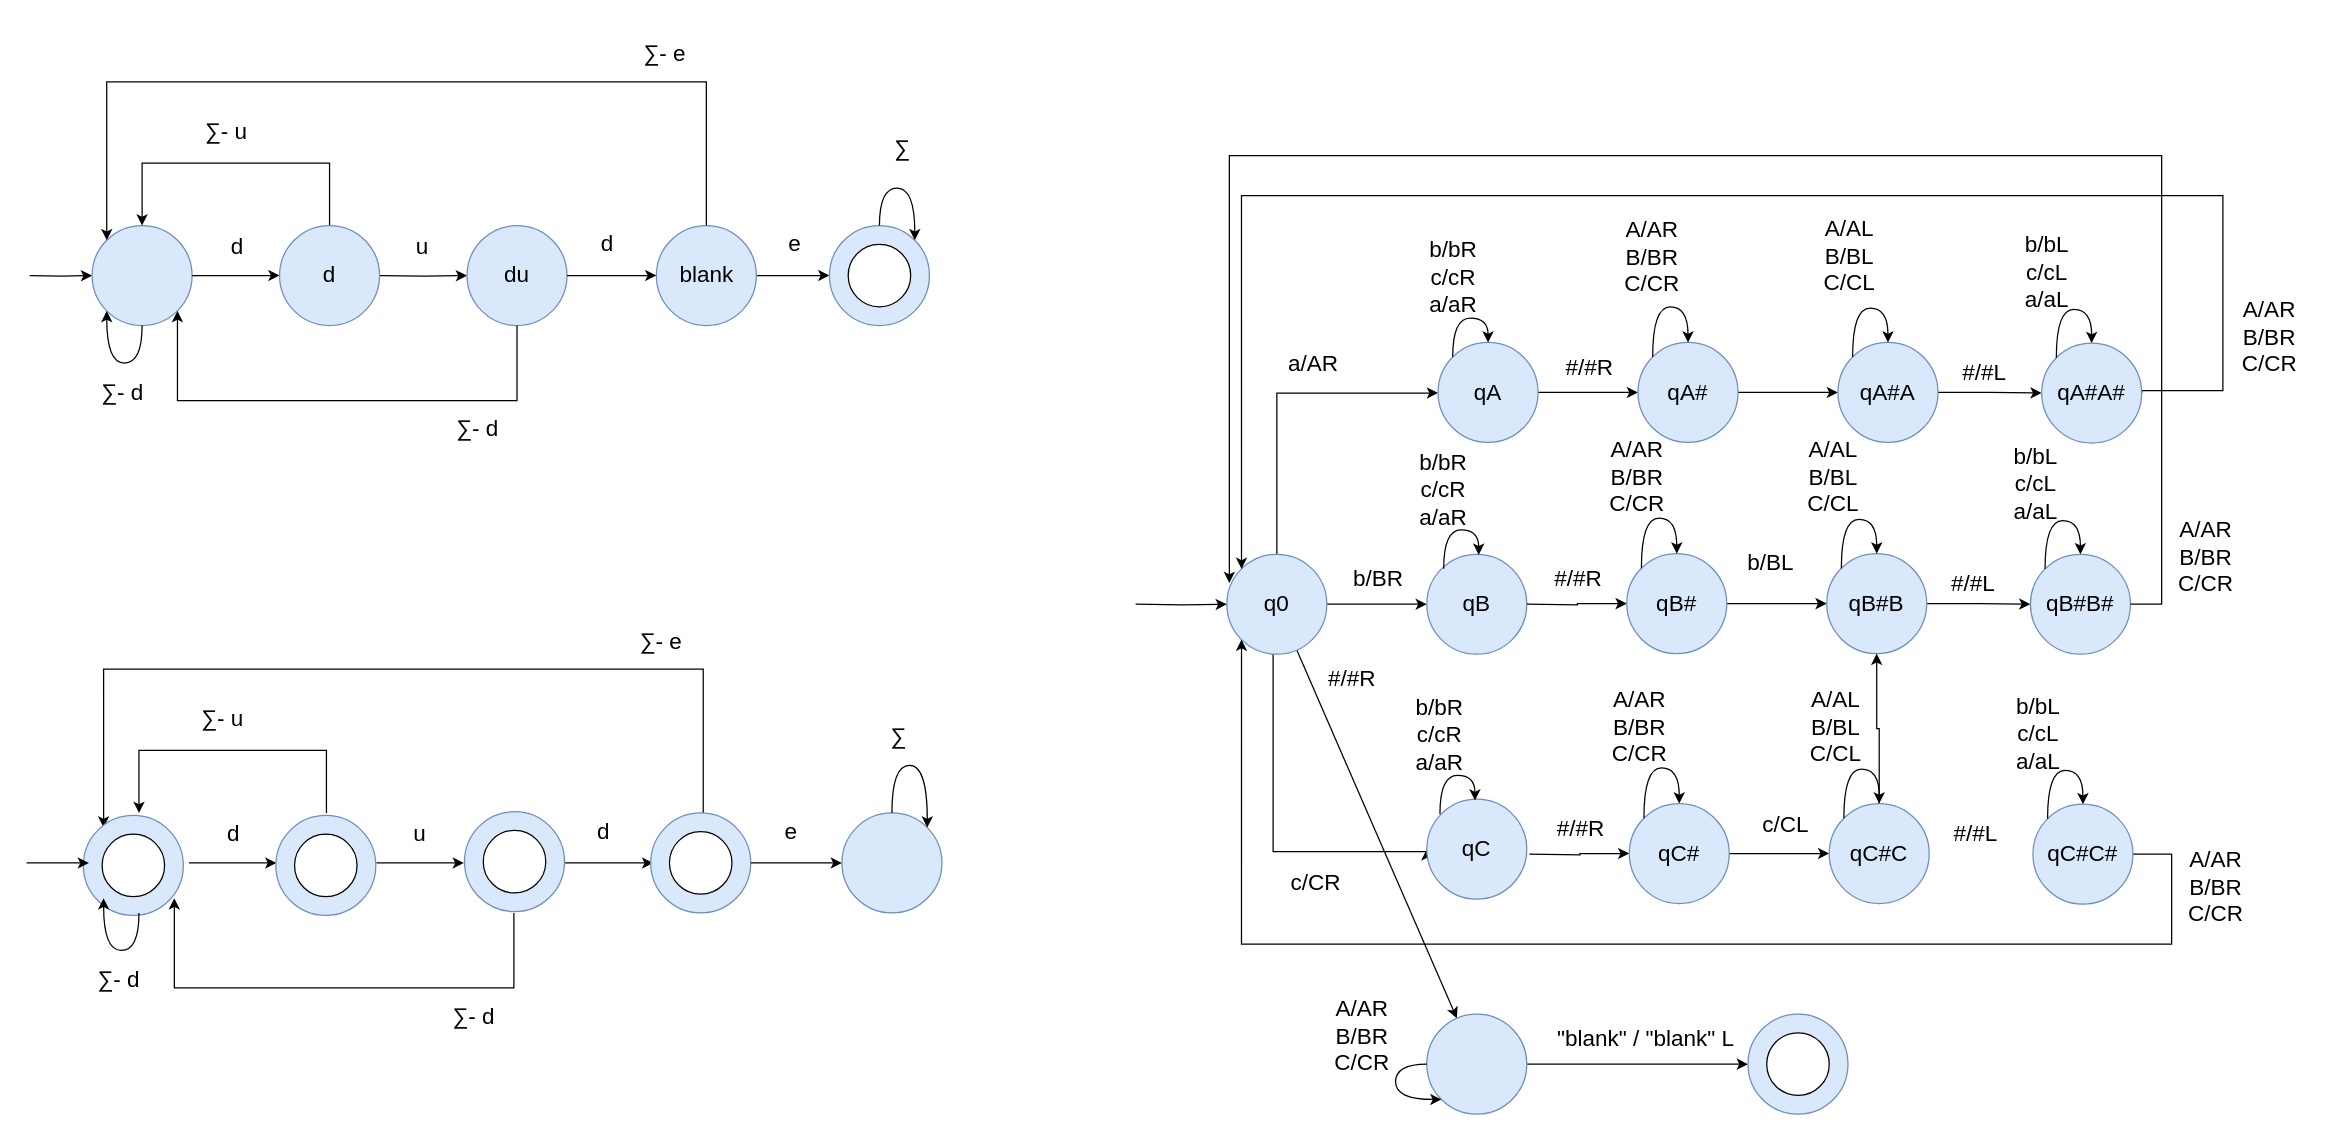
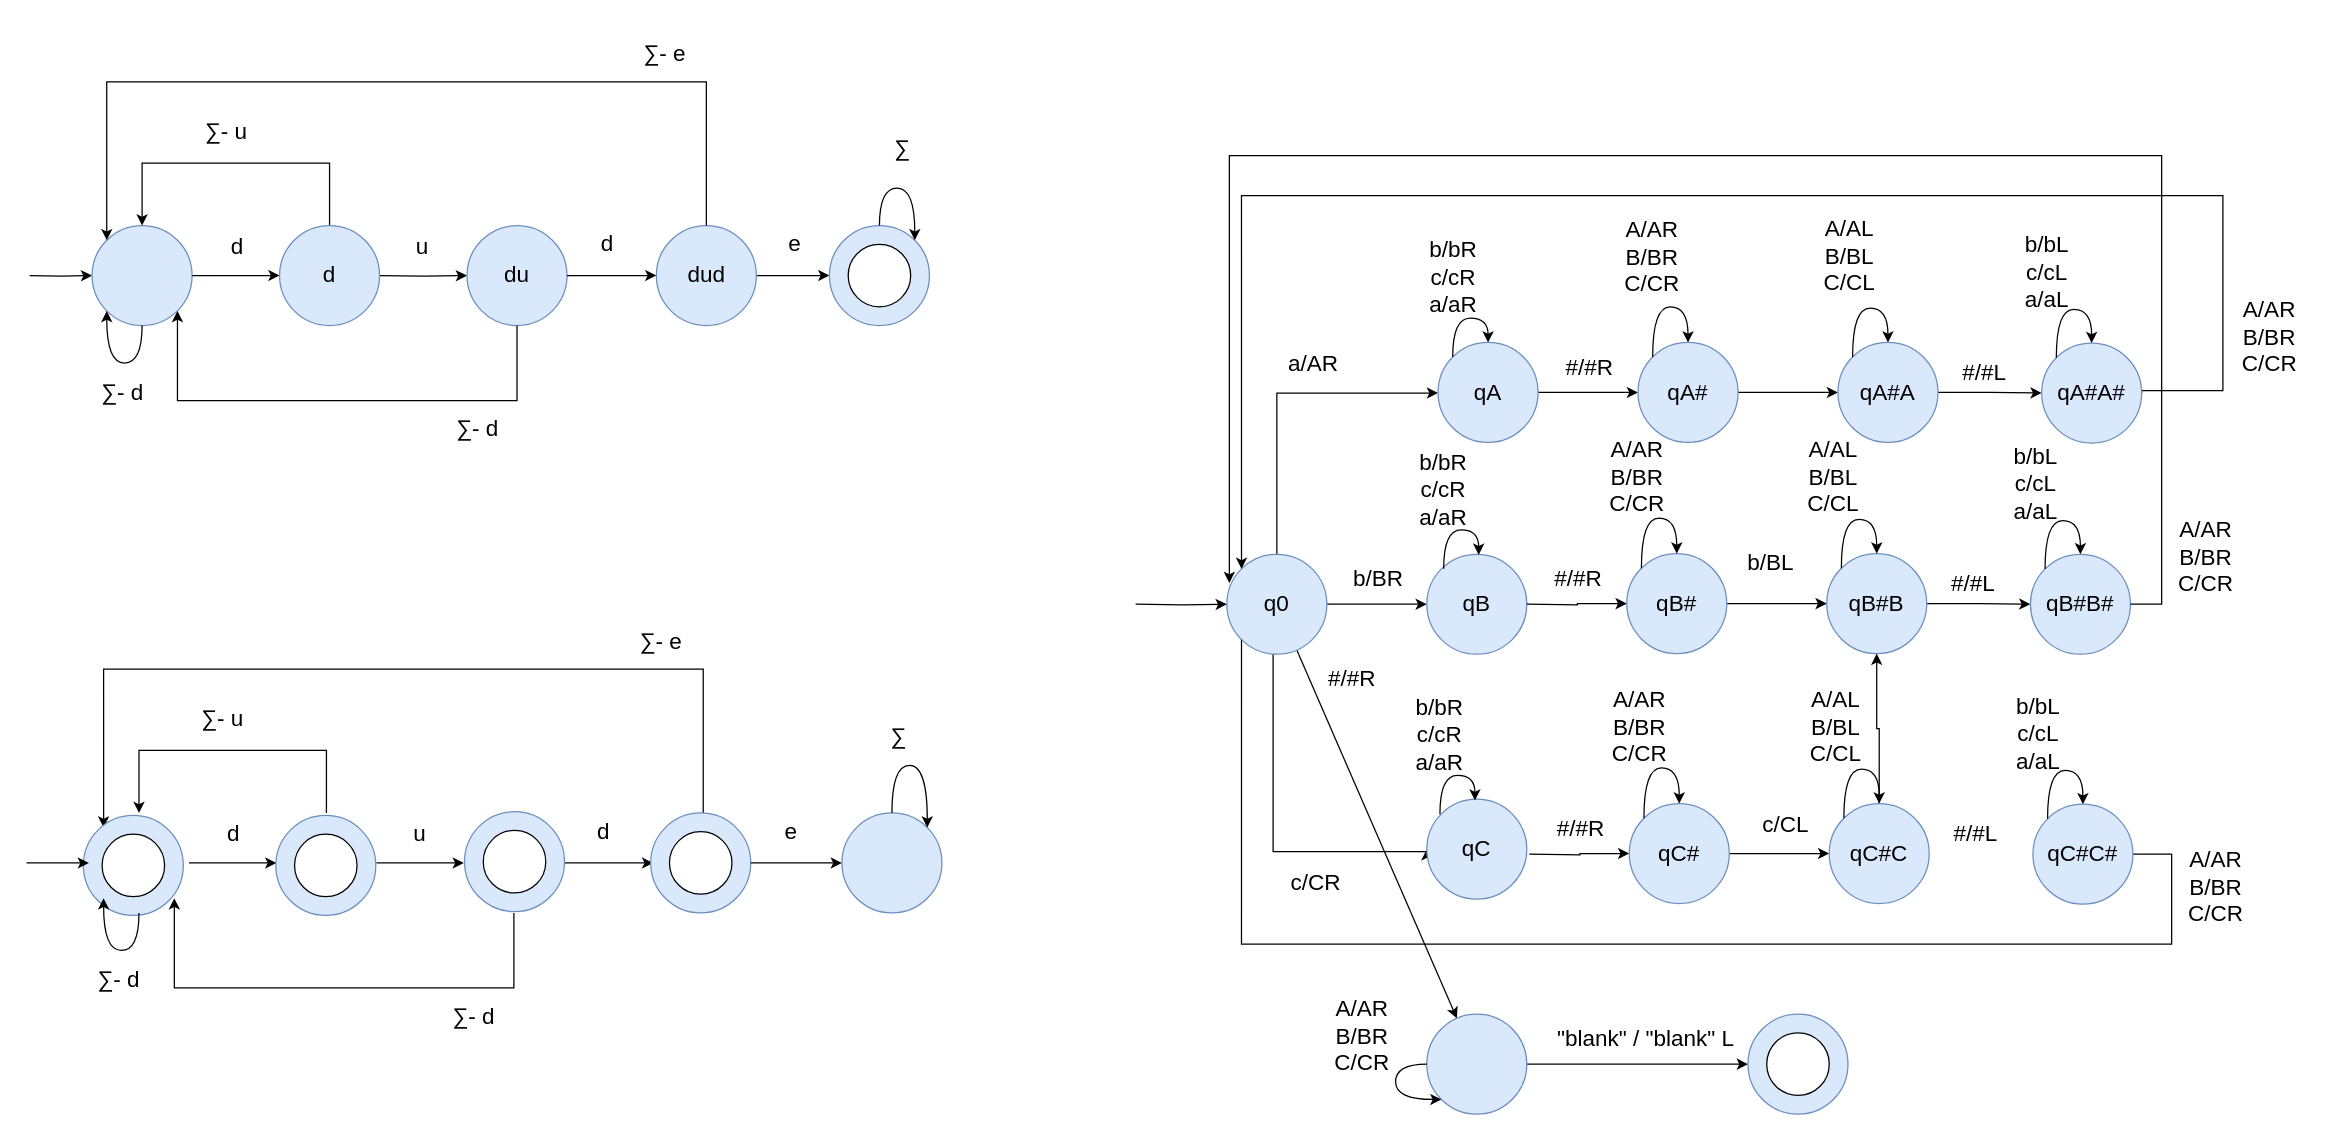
- <mxCell id="11" value="blank" style="ellipse;whiteSpace=wrap;html=1;aspect=fixed;hachureGap=4;fillColor=#dae8fc;strokeColor=#6c8ebf;rounded=0;fontSize=18;" parent="9" vertex="1"><mxGeometry width="80" height="80" as="geometry" /></mxCell>
+ <mxCell id="11" value="dud" style="ellipse;whiteSpace=wrap;html=1;aspect=fixed;hachureGap=4;fillColor=#dae8fc;strokeColor=#6c8ebf;rounded=0;fontSize=18;" parent="9" vertex="1"><mxGeometry width="80" height="80" as="geometry" /></mxCell>
- <mxCell id="122" style="edgeStyle=orthogonalEdgeStyle;rounded=0;orthogonalLoop=1;jettySize=auto;html=1;entryX=0;entryY=1;entryDx=0;entryDy=0;fontFamily=Helvetica;fontSize=18;fontColor=default;autosize=1;resizable=0;" edge="1" parent="1" source="123" target="66"><mxGeometry relative="1" as="geometry"><Array as="points"><mxPoint x="1737" y="683" /><mxPoint x="1737" y="755" /><mxPoint x="993" y="755" /></Array></mxGeometry></mxCell>
+ <mxCell id="122" style="edgeStyle=orthogonalEdgeStyle;rounded=0;orthogonalLoop=1;jettySize=auto;html=1;entryX=0;entryY=1;entryDx=0;entryDy=0;fontFamily=Helvetica;fontSize=18;fontColor=default;autosize=1;resizable=0;endArrow=none;" edge="1" parent="1" source="123" target="66"><mxGeometry relative="1" as="geometry"><Array as="points"><mxPoint x="1737" y="683" /><mxPoint x="1737" y="755" /><mxPoint x="993" y="755" /></Array></mxGeometry></mxCell>
